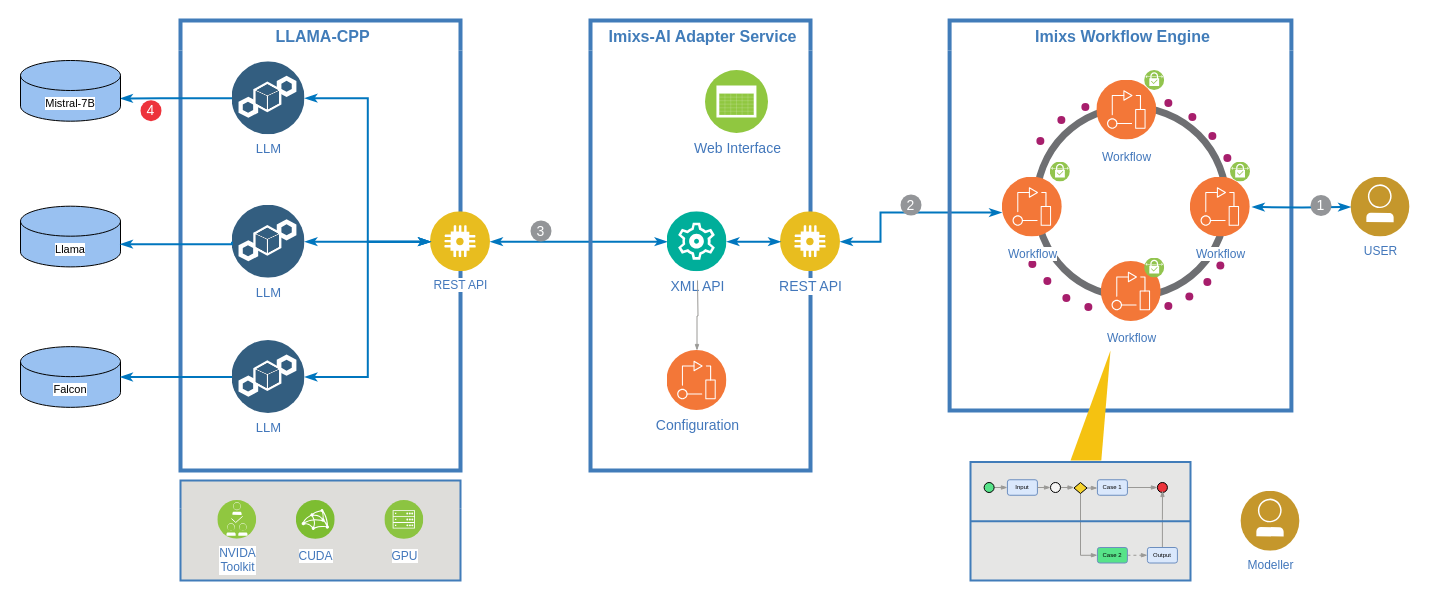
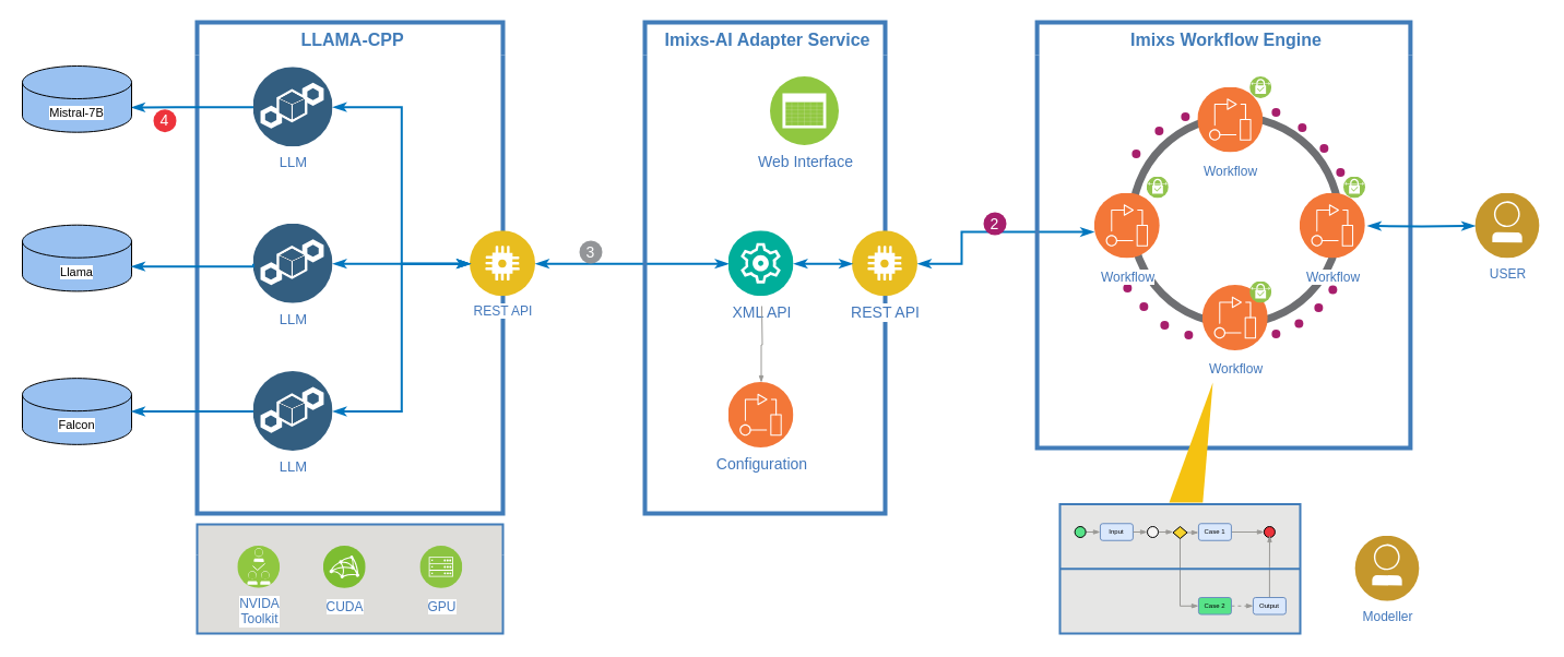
- <mxCell id="76" value="2" style="ellipse;whiteSpace=wrap;html=1;aspect=fixed;rounded=0;strokeColor=none;strokeWidth=7;fillColor=#939598;fontSize=14;align=center;fontColor=#FFFFFF;" parent="1" vertex="1"><mxGeometry x="900" y="194" width="21" height="21" as="geometry" /></mxCell>
+ <mxCell id="76" value="2" style="ellipse;whiteSpace=wrap;html=1;aspect=fixed;rounded=0;strokeColor=none;strokeWidth=7;fillColor=#a71e6c;fontSize=14;align=center;fontColor=#FFFFFF;" parent="1" vertex="1"><mxGeometry x="900" y="194" width="21" height="21" as="geometry" /></mxCell>
- <mxCell id="75" value="1" style="ellipse;whiteSpace=wrap;html=1;aspect=fixed;rounded=0;strokeColor=none;strokeWidth=7;fillColor=#939598;fontSize=14;align=center;fontColor=#FFFFFF;" parent="1" vertex="1"><mxGeometry x="1310" y="194.5" width="21" height="21" as="geometry" /></mxCell>
